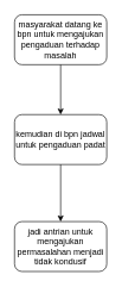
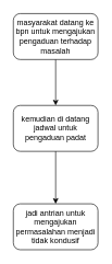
- <mxCell id="3" value="kemudian di bpn jadwal untuk pengaduan padat" style="rounded=1;whiteSpace=wrap;html=1;" vertex="1" parent="1"><mxGeometry x="20" y="160" width="130" height="70" as="geometry" /></mxCell>
+ <mxCell id="3" value="kemudian di datang jadwal untuk pengaduan padat" style="rounded=1;whiteSpace=wrap;html=1;" vertex="1" parent="1"><mxGeometry x="20" y="160" width="130" height="70" as="geometry" /></mxCell>
